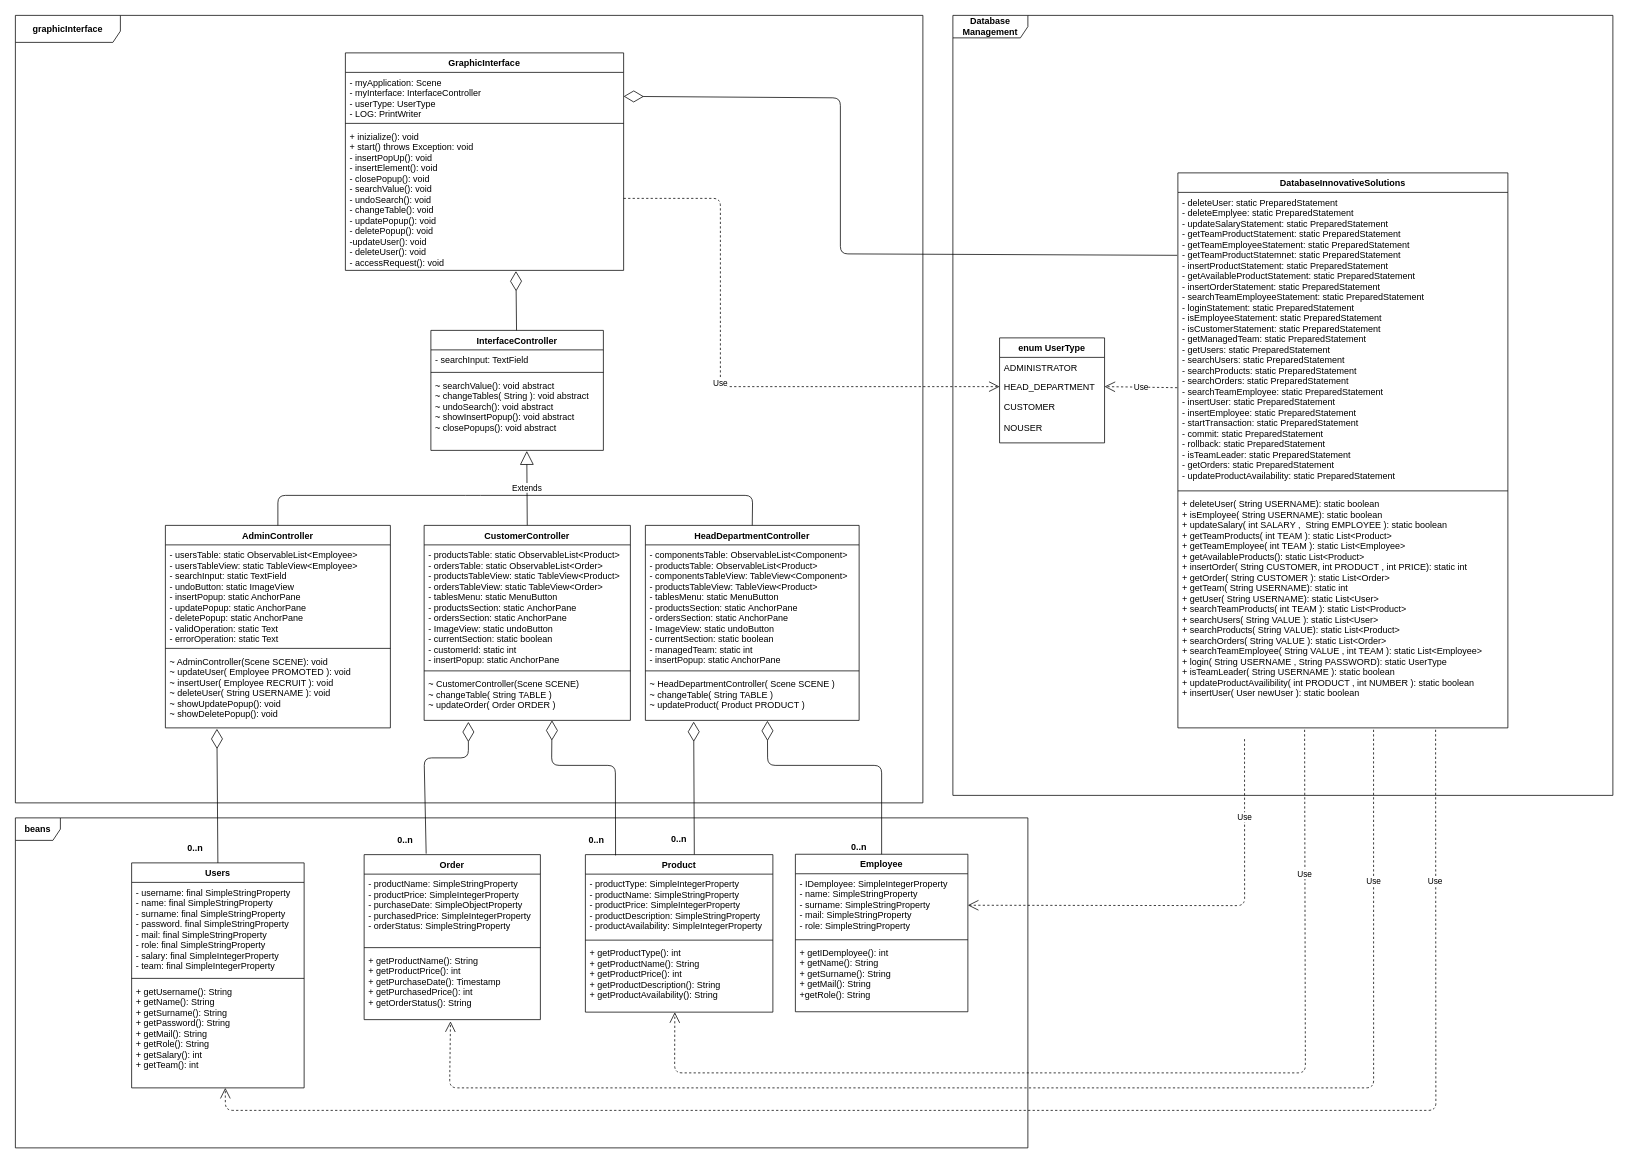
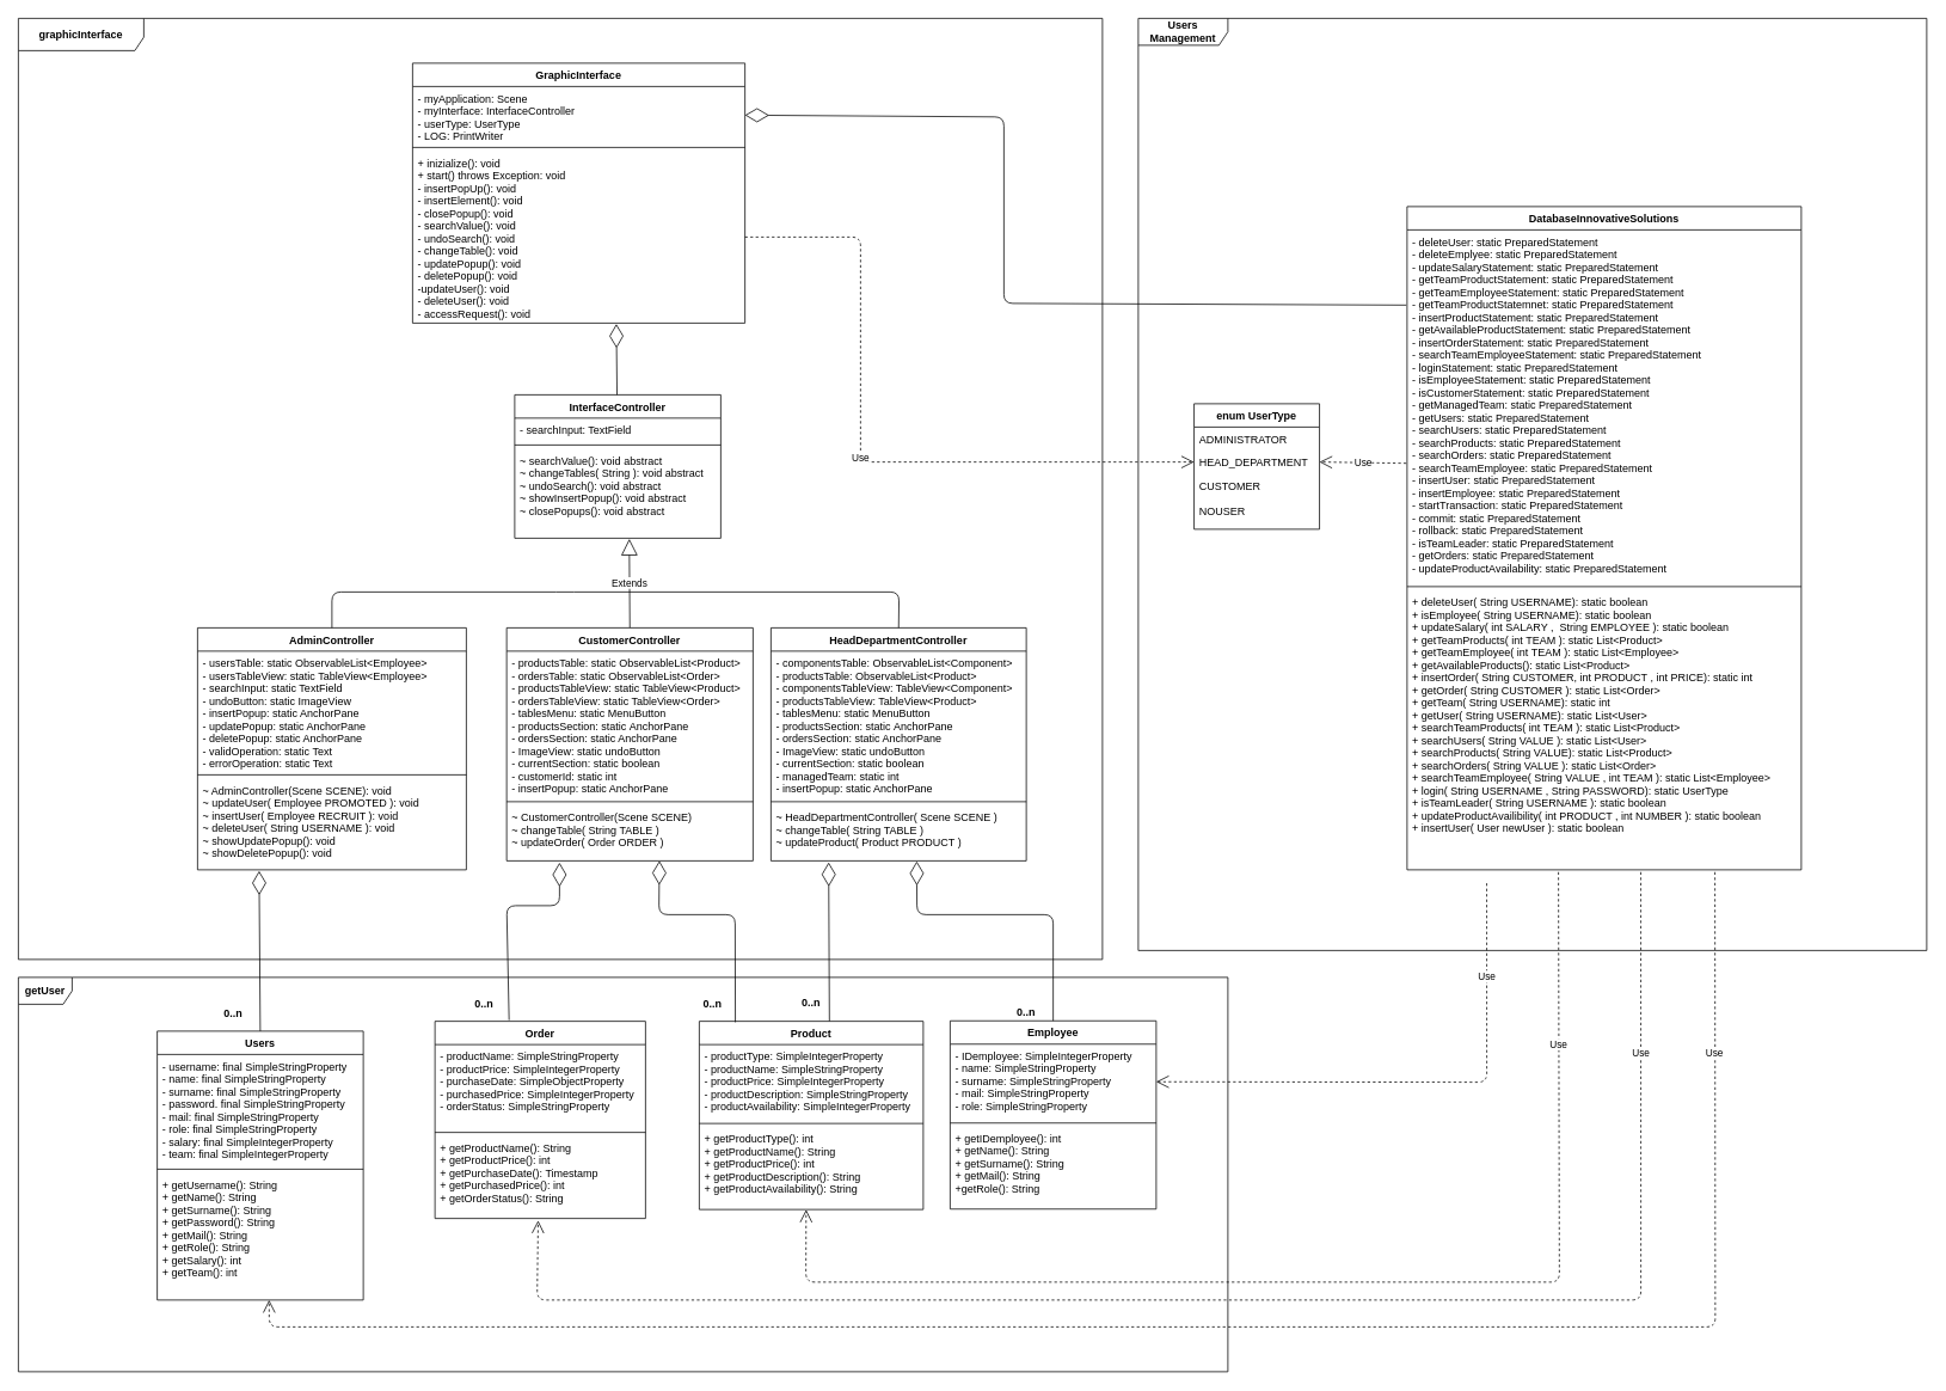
- <mxCell id="66" value="&lt;b&gt;Database Management&lt;/b&gt;" style="shape=umlFrame;whiteSpace=wrap;html=1;width=100;height=30;" parent="1" vertex="1"><mxGeometry x="1270" y="20" width="880" height="1040" as="geometry" /></mxCell>
+ <mxCell id="66" value="&lt;b&gt;Users Management&lt;/b&gt;" style="shape=umlFrame;whiteSpace=wrap;html=1;width=100;height=30;" parent="1" vertex="1"><mxGeometry x="1270" y="20" width="880" height="1040" as="geometry" /></mxCell>
- <mxCell id="65" value="&lt;b&gt;beans&lt;/b&gt;" style="shape=umlFrame;whiteSpace=wrap;html=1;" parent="1" vertex="1"><mxGeometry x="20" y="1090" width="1350" height="440" as="geometry" /></mxCell>
+ <mxCell id="65" value="&lt;b&gt;getUser&lt;/b&gt;" style="shape=umlFrame;whiteSpace=wrap;html=1;" parent="1" vertex="1"><mxGeometry x="20" y="1090" width="1350" height="440" as="geometry" /></mxCell>
